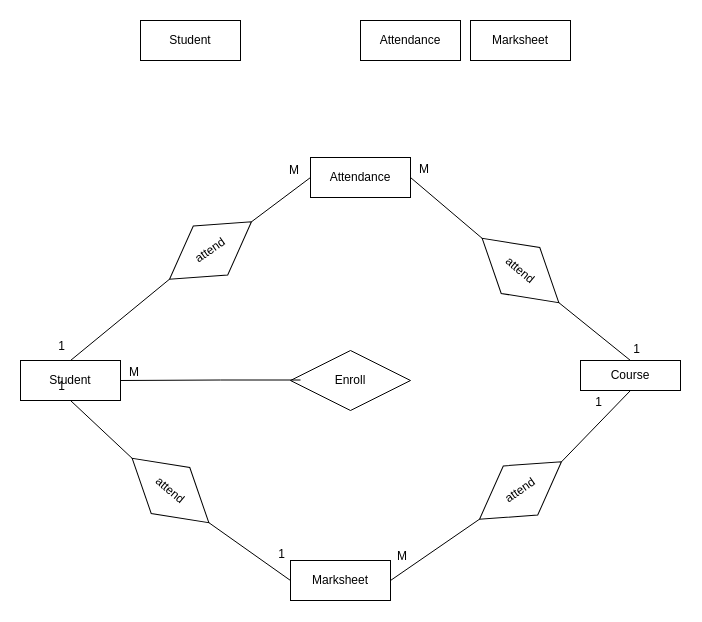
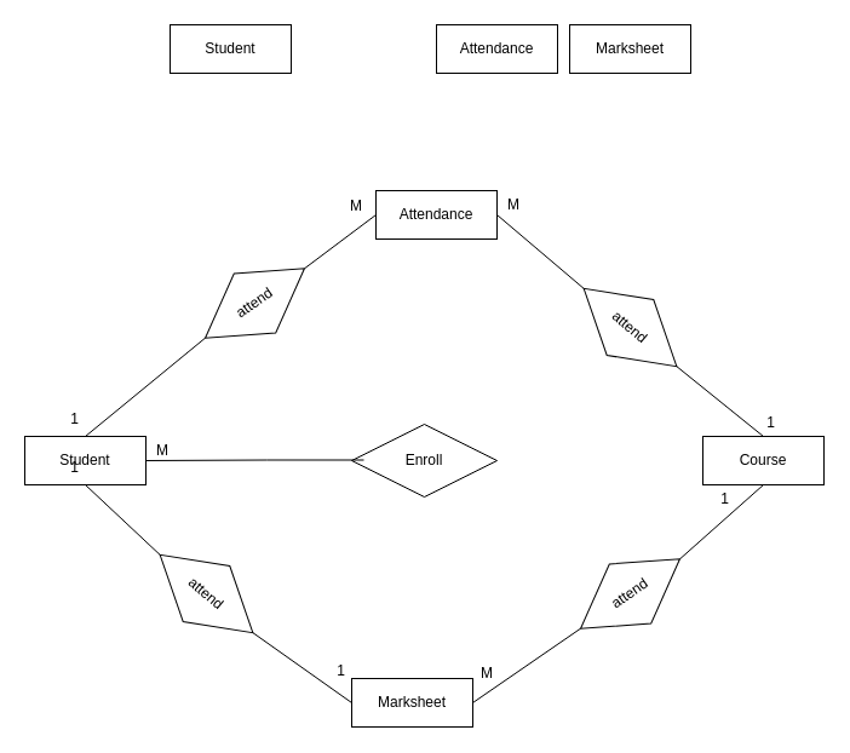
- <mxCell id="3" value="Course " style="whiteSpace=wrap;html=1;align=center;" vertex="1" parent="1"><mxGeometry x="580" y="360" width="100" height="30" as="geometry" /></mxCell>
+ <mxCell id="3" value="Course " style="whiteSpace=wrap;html=1;align=center;" vertex="1" parent="1"><mxGeometry x="580" y="360" width="100" height="40" as="geometry" /></mxCell>
